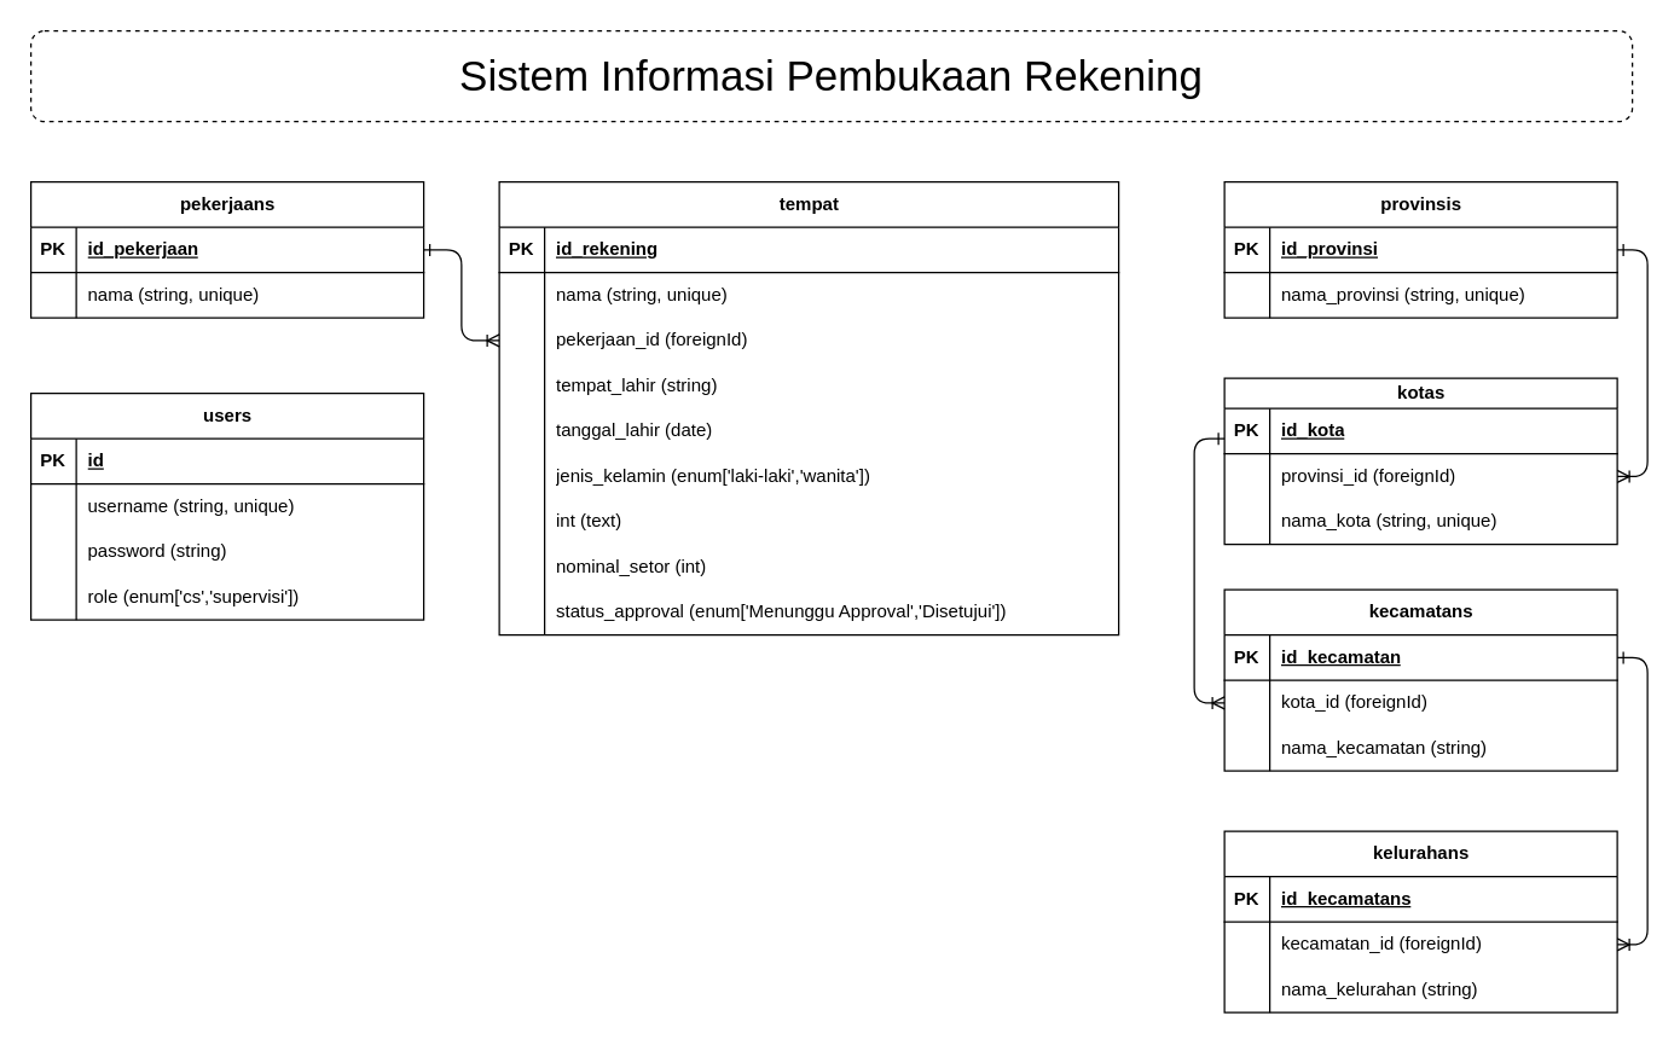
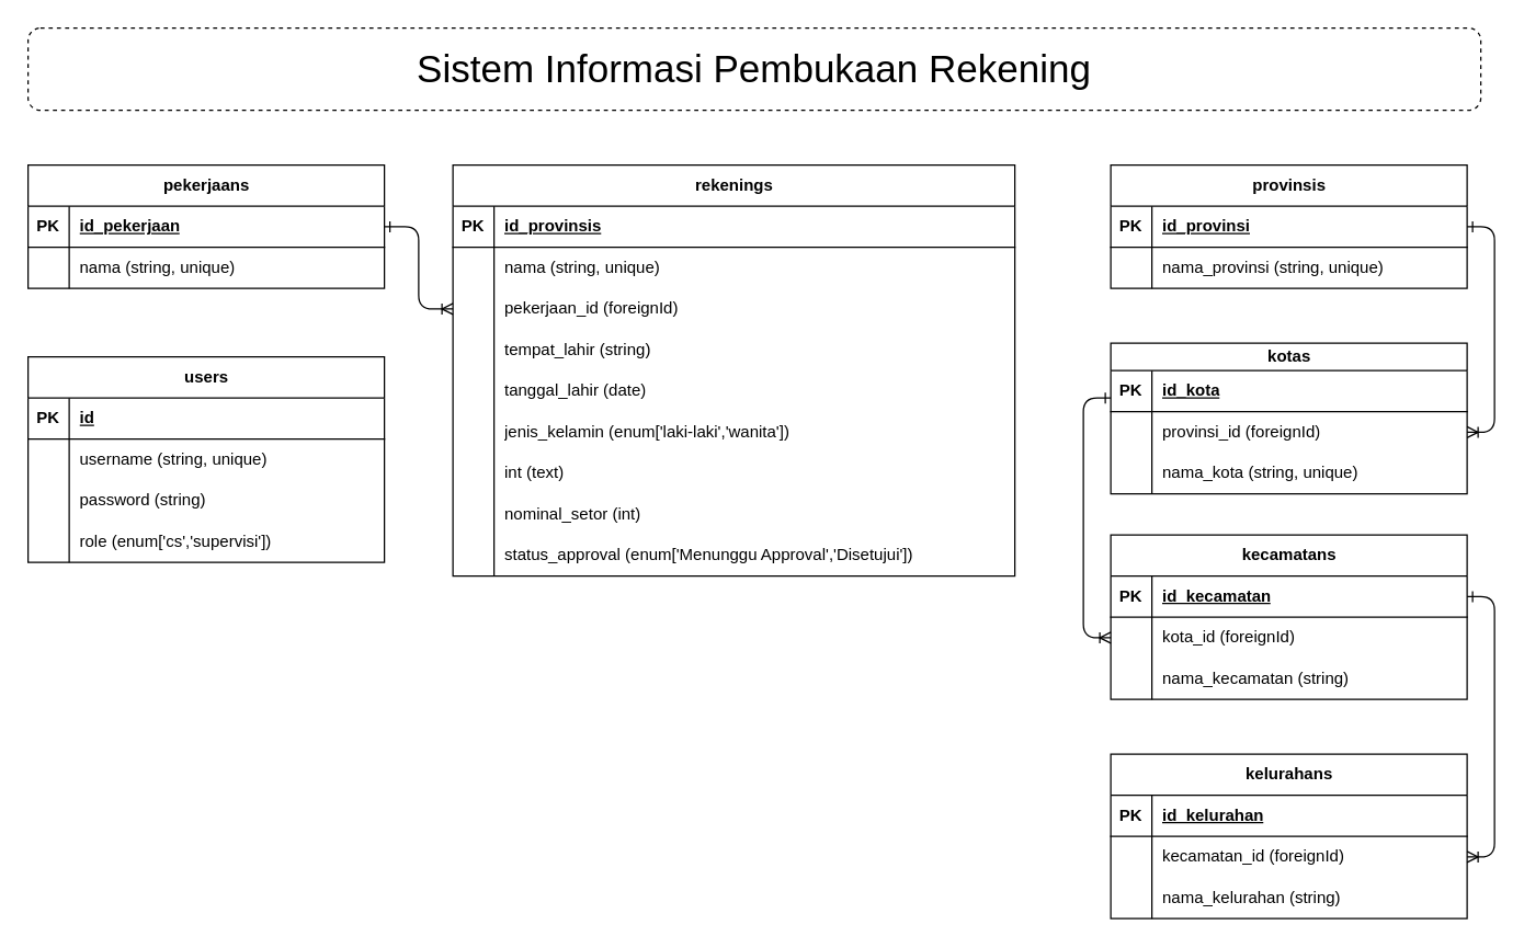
- <mxCell id="2" value="tempat" style="shape=table;startSize=30;container=1;collapsible=1;childLayout=tableLayout;fixedRows=1;rowLines=0;fontStyle=1;align=center;resizeLast=1;html=1;" vertex="1" parent="1"><mxGeometry x="330" y="120" width="410" height="300" as="geometry" /></mxCell>
+ <mxCell id="2" value="rekenings" style="shape=table;startSize=30;container=1;collapsible=1;childLayout=tableLayout;fixedRows=1;rowLines=0;fontStyle=1;align=center;resizeLast=1;html=1;" vertex="1" parent="1"><mxGeometry x="330" y="120" width="410" height="300" as="geometry" /></mxCell>
- <mxCell id="5" value="id_rekening" style="shape=partialRectangle;connectable=0;fillColor=none;top=0;left=0;bottom=0;right=0;align=left;spacingLeft=6;fontStyle=5;overflow=hidden;whiteSpace=wrap;html=1;" vertex="1" parent="3"><mxGeometry x="30" width="380" height="30" as="geometry"><mxRectangle width="380" height="30" as="alternateBounds" /></mxGeometry></mxCell>
+ <mxCell id="5" value="id_provinsis" style="shape=partialRectangle;connectable=0;fillColor=none;top=0;left=0;bottom=0;right=0;align=left;spacingLeft=6;fontStyle=5;overflow=hidden;whiteSpace=wrap;html=1;" vertex="1" parent="3"><mxGeometry x="30" width="380" height="30" as="geometry"><mxRectangle width="380" height="30" as="alternateBounds" /></mxGeometry></mxCell>
- <mxCell id="82" value="id_kecamatans" style="shape=partialRectangle;connectable=0;fillColor=none;top=0;left=0;bottom=0;right=0;align=left;spacingLeft=6;fontStyle=5;overflow=hidden;whiteSpace=wrap;html=1;" vertex="1" parent="80"><mxGeometry x="30" width="230" height="30" as="geometry"><mxRectangle width="230" height="30" as="alternateBounds" /></mxGeometry></mxCell>
+ <mxCell id="82" value="id_kelurahan" style="shape=partialRectangle;connectable=0;fillColor=none;top=0;left=0;bottom=0;right=0;align=left;spacingLeft=6;fontStyle=5;overflow=hidden;whiteSpace=wrap;html=1;" vertex="1" parent="80"><mxGeometry x="30" width="230" height="30" as="geometry"><mxRectangle width="230" height="30" as="alternateBounds" /></mxGeometry></mxCell>
